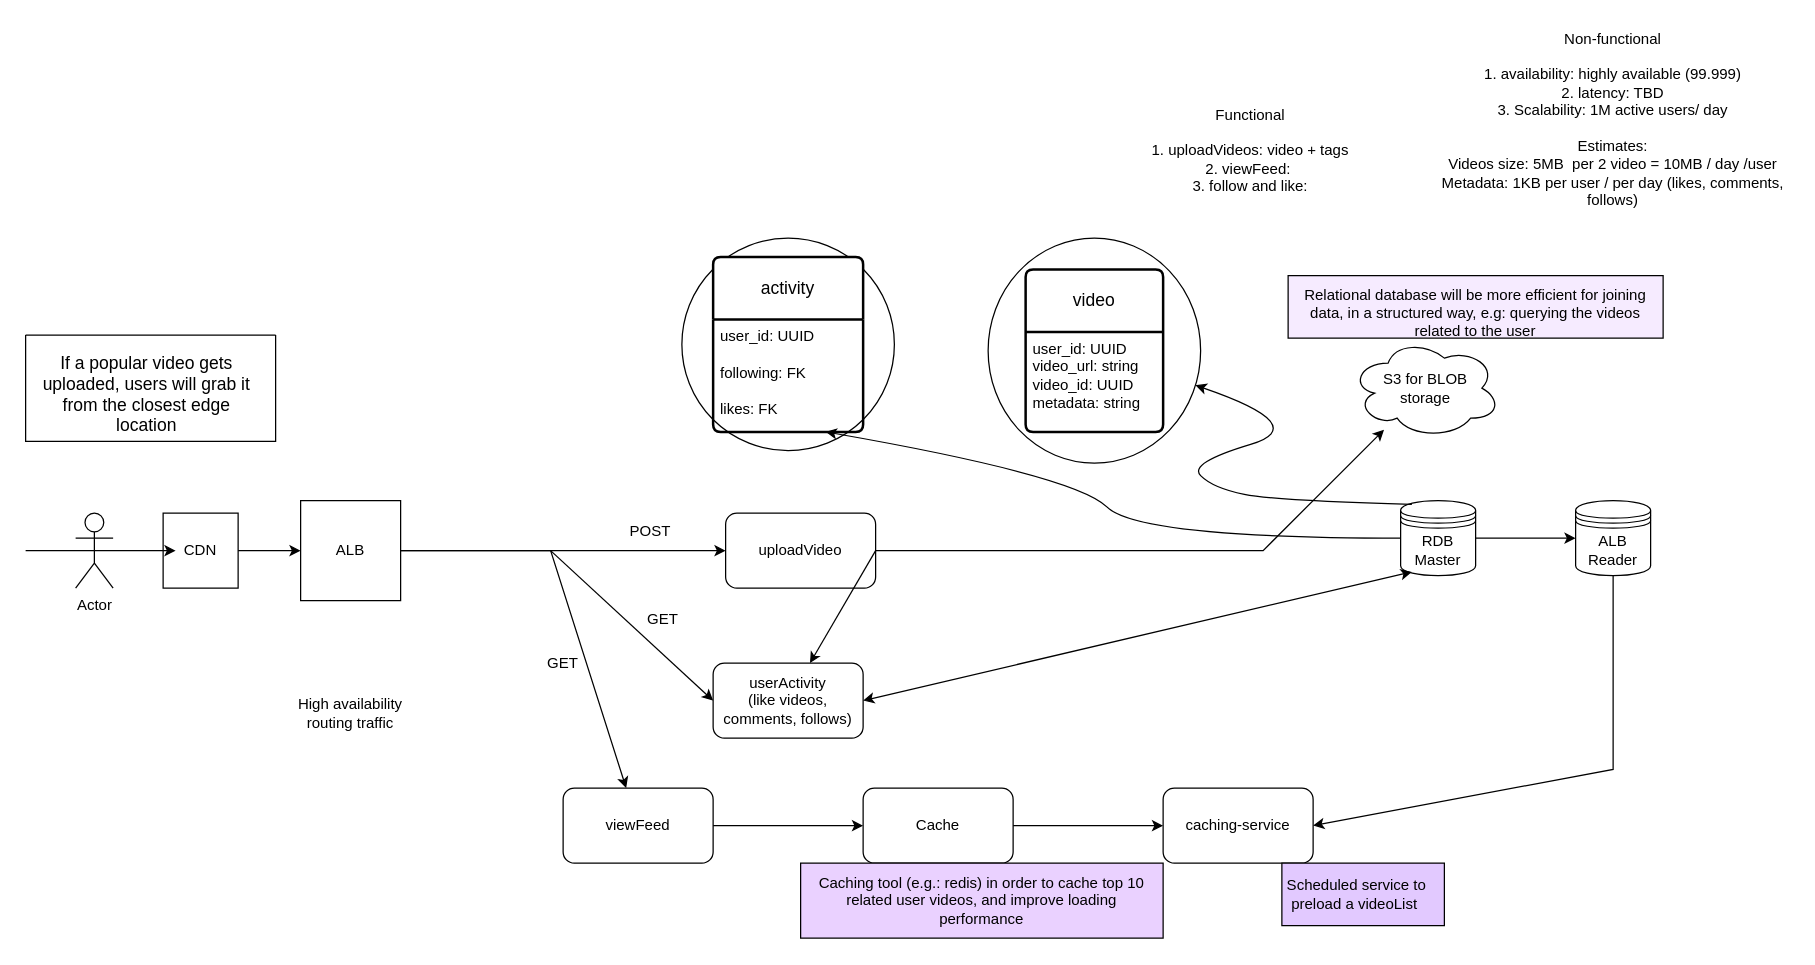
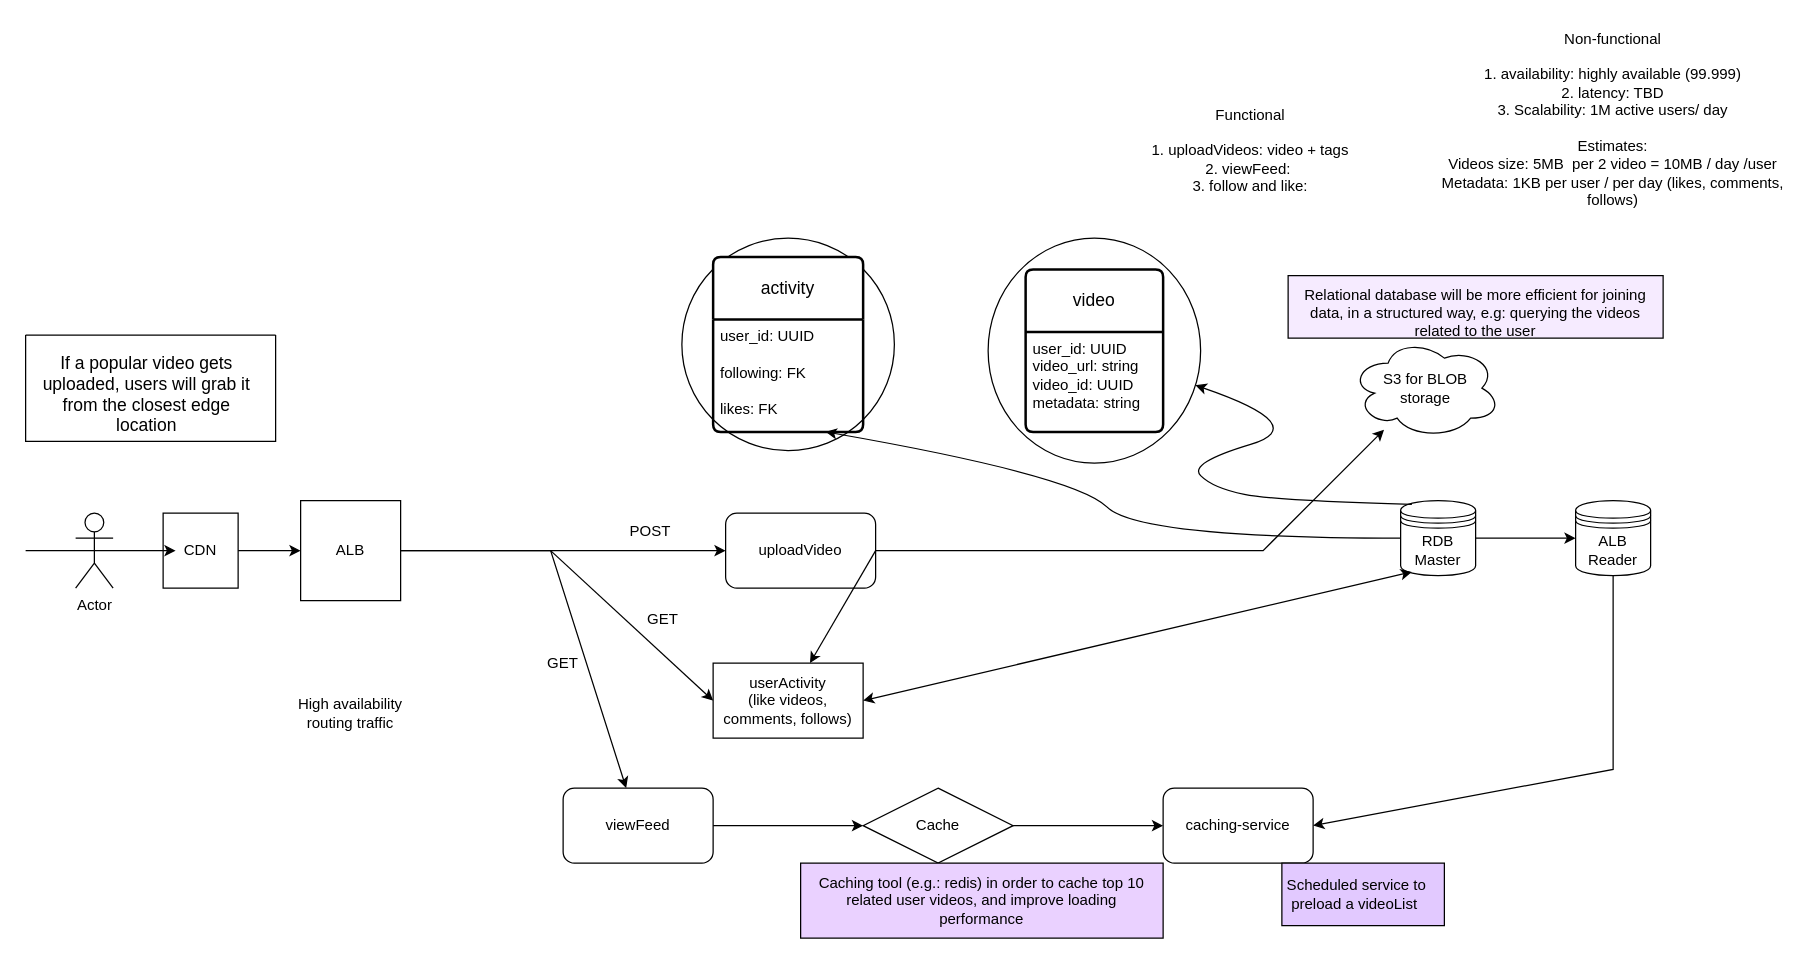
- <mxCell id="32" value="userActivity&lt;br&gt;(like videos, comments, follows)" style="rounded=1;whiteSpace=wrap;html=1;" vertex="1" parent="1"><mxGeometry x="570" y="530" width="120" height="60" as="geometry" /></mxCell>
+ <mxCell id="32" value="userActivity&lt;br&gt;(like videos, comments, follows)" style="whiteSpace=wrap;html=1;rounded=0;" vertex="1" parent="1"><mxGeometry x="570" y="530" width="120" height="60" as="geometry" /></mxCell>
- <mxCell id="21" value="Cache" style="rounded=1;whiteSpace=wrap;html=1;" vertex="1" parent="1"><mxGeometry x="690" y="630" width="120" height="60" as="geometry" /></mxCell>
+ <mxCell id="21" value="Cache" style="rhombus;whiteSpace=wrap;html=1;" vertex="1" parent="1"><mxGeometry x="690" y="630" width="120" height="60" as="geometry" /></mxCell>
